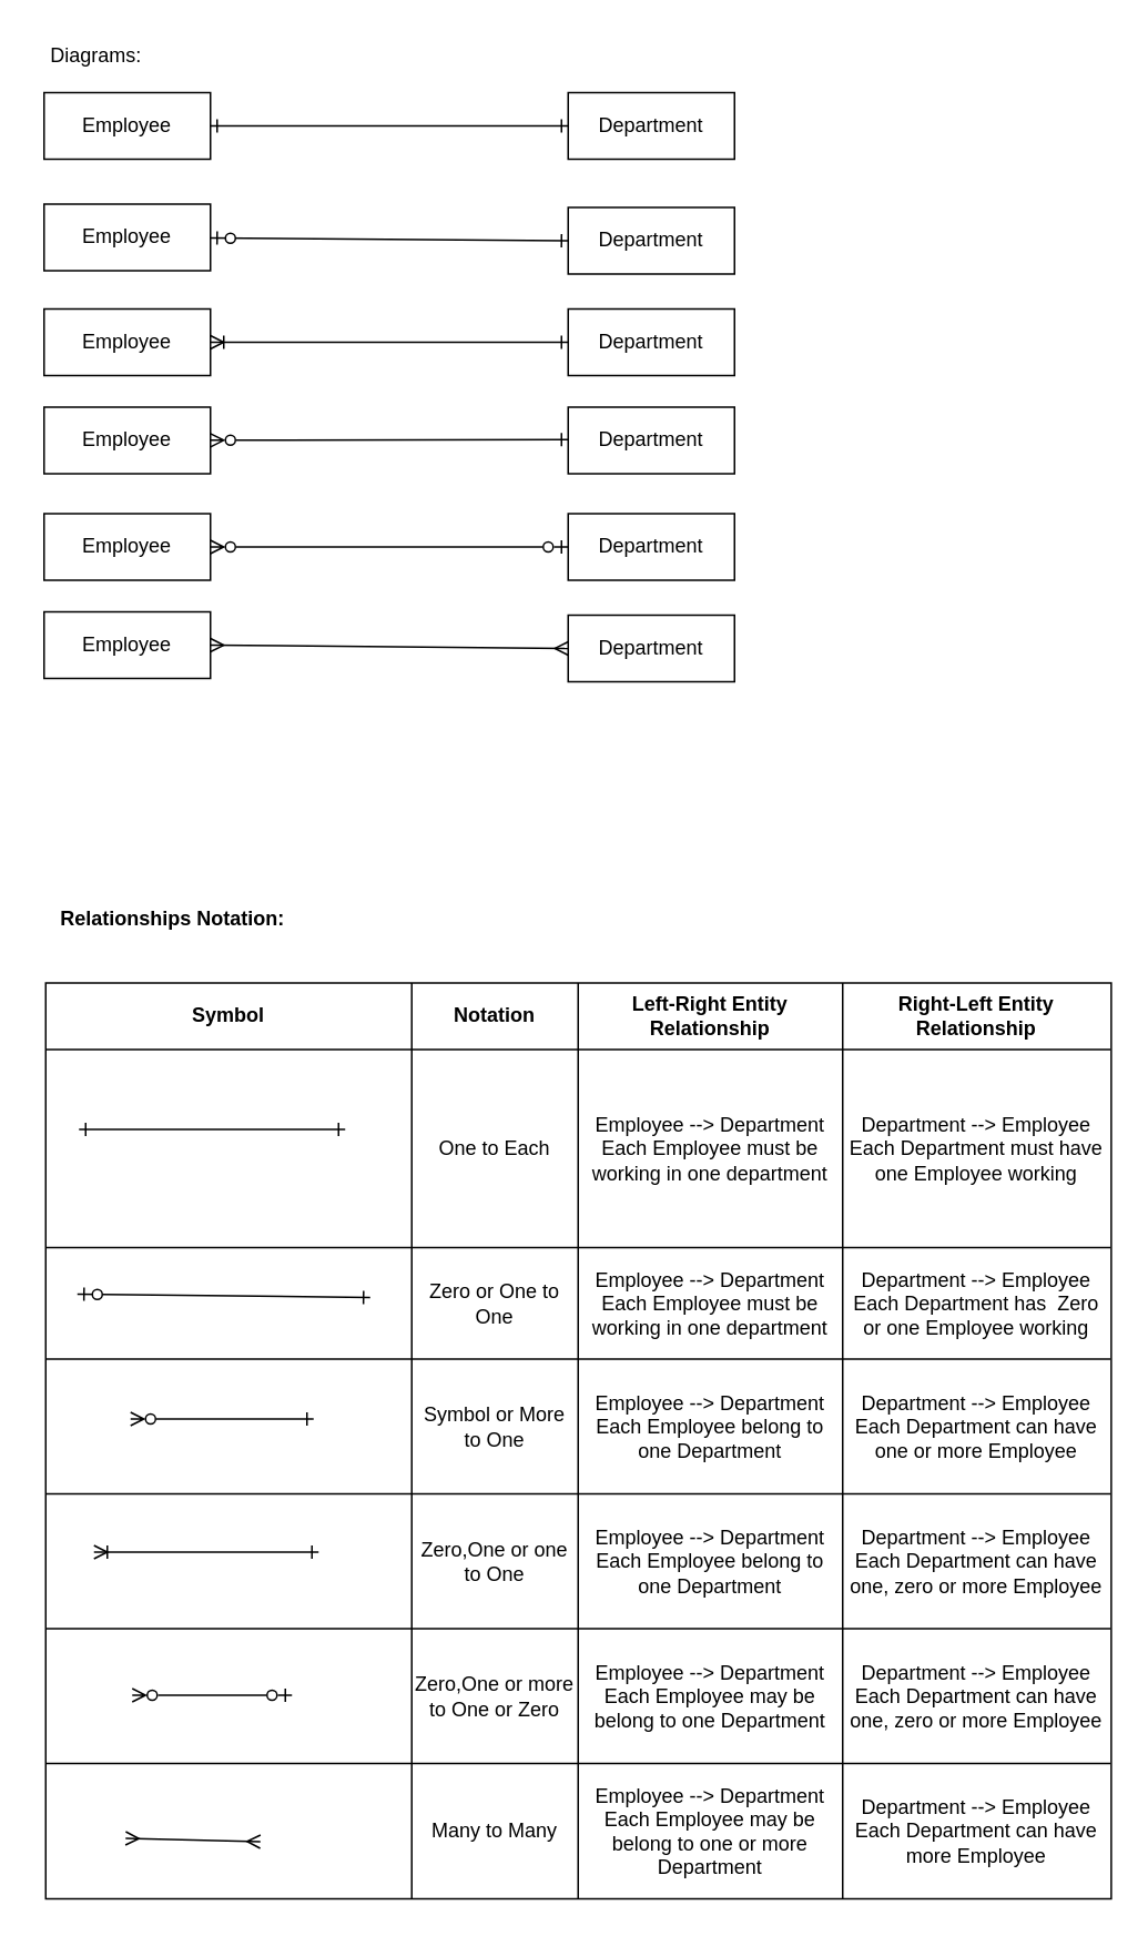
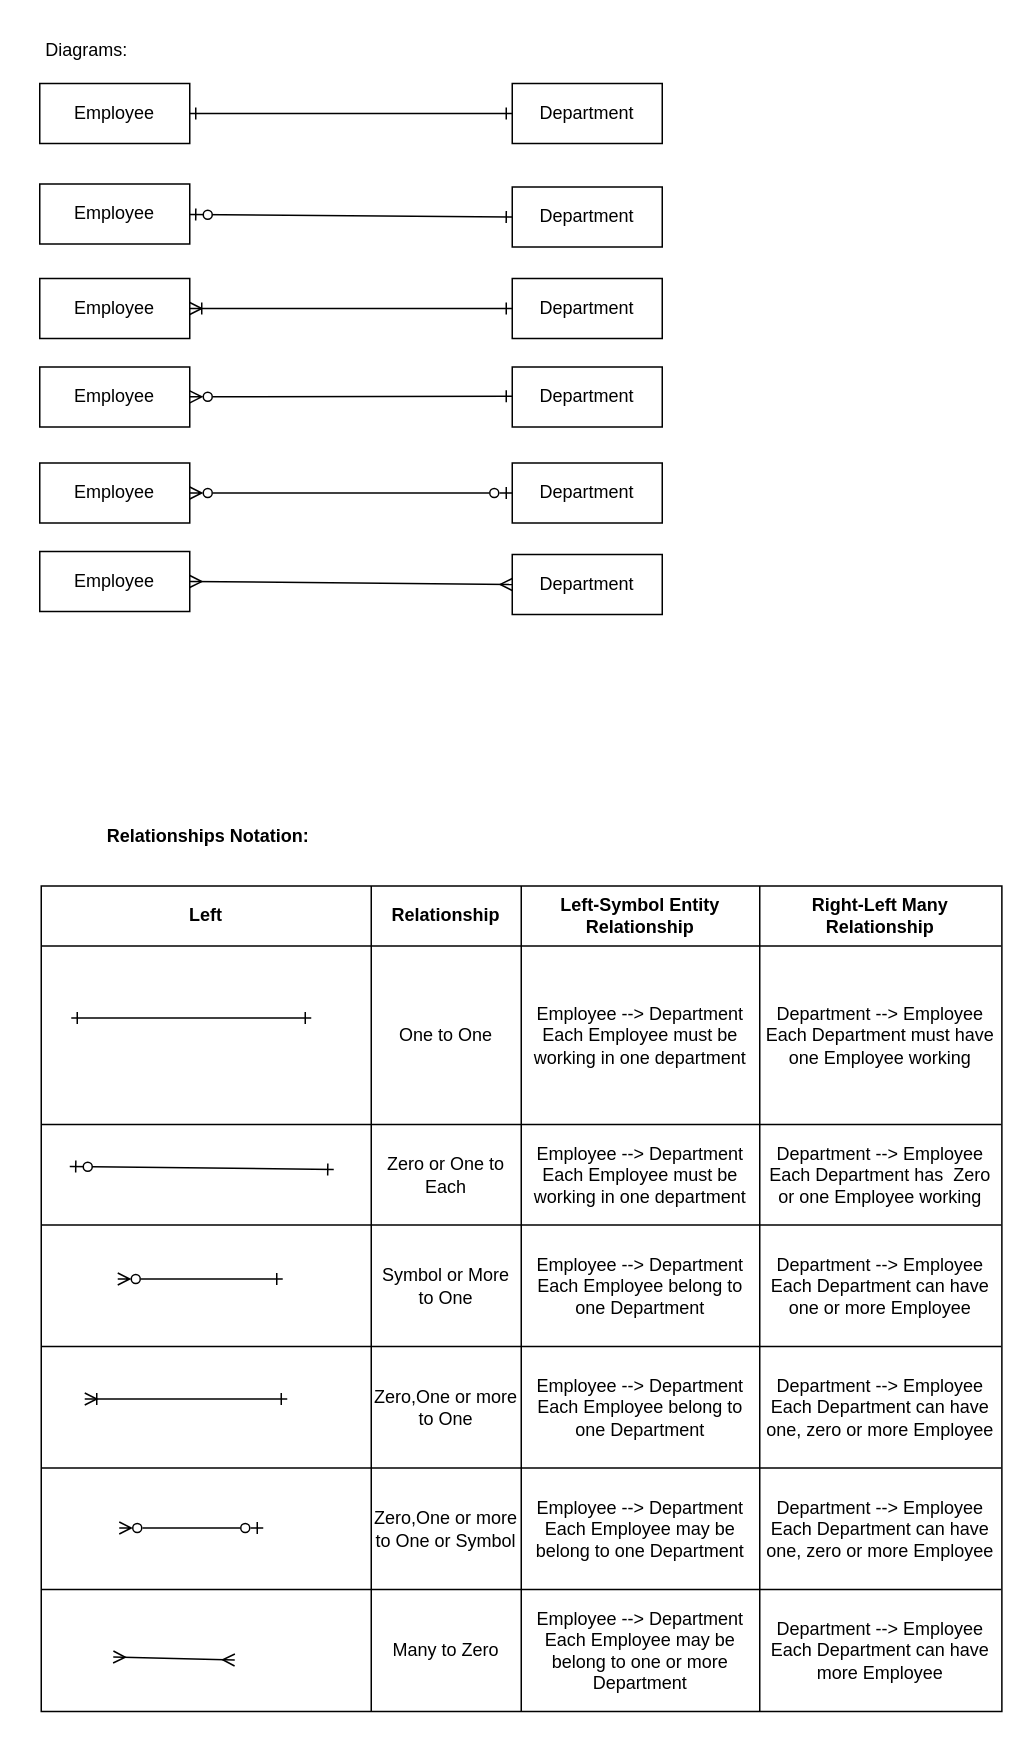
- <mxCell id="21" value="&lt;b&gt;Relationships Notation:&lt;/b&gt;" style="text;html=1;align=center;verticalAlign=middle;resizable=0;points=[];autosize=1;strokeColor=none;fillColor=none;" vertex="1" parent="1"><mxGeometry x="26" y="539" width="153" height="26" as="geometry" /></mxCell>
+ <mxCell id="21" value="&lt;b&gt;Relationships Notation:&lt;/b&gt;" style="text;html=1;align=center;verticalAlign=middle;resizable=0;points=[];autosize=1;strokeColor=none;fillColor=none;" vertex="1" parent="1"><mxGeometry x="61" y="544" width="153" height="26" as="geometry" /></mxCell>
- <mxCell id="26" value="&lt;b&gt;Symbol&lt;/b&gt;" style="shape=partialRectangle;html=1;whiteSpace=wrap;connectable=0;strokeColor=inherit;overflow=hidden;fillColor=none;top=0;left=0;bottom=0;right=0;pointerEvents=1;fontStyle=0" parent="25" vertex="1"><mxGeometry width="220" height="40" as="geometry"><mxRectangle width="220" height="40" as="alternateBounds" /></mxGeometry></mxCell>
+ <mxCell id="26" value="&lt;b&gt;Left&lt;/b&gt;" style="shape=partialRectangle;html=1;whiteSpace=wrap;connectable=0;strokeColor=inherit;overflow=hidden;fillColor=none;top=0;left=0;bottom=0;right=0;pointerEvents=1;fontStyle=0" parent="25" vertex="1"><mxGeometry width="220" height="40" as="geometry"><mxRectangle width="220" height="40" as="alternateBounds" /></mxGeometry></mxCell>
- <mxCell id="27" value="&lt;b&gt;Notation&lt;/b&gt;" style="shape=partialRectangle;html=1;whiteSpace=wrap;connectable=0;strokeColor=inherit;overflow=hidden;fillColor=none;top=0;left=0;bottom=0;right=0;pointerEvents=1;fontStyle=0" parent="25" vertex="1"><mxGeometry x="220" width="100" height="40" as="geometry"><mxRectangle width="100" height="40" as="alternateBounds" /></mxGeometry></mxCell>
+ <mxCell id="27" value="&lt;b&gt;Relationship&lt;/b&gt;" style="shape=partialRectangle;html=1;whiteSpace=wrap;connectable=0;strokeColor=inherit;overflow=hidden;fillColor=none;top=0;left=0;bottom=0;right=0;pointerEvents=1;fontStyle=0" parent="25" vertex="1"><mxGeometry x="220" width="100" height="40" as="geometry"><mxRectangle width="100" height="40" as="alternateBounds" /></mxGeometry></mxCell>
- <mxCell id="28" value="&lt;b&gt;Left-Right Entity Relationship&lt;/b&gt;" style="shape=partialRectangle;html=1;whiteSpace=wrap;connectable=0;strokeColor=inherit;overflow=hidden;fillColor=none;top=0;left=0;bottom=0;right=0;pointerEvents=1;" parent="25" vertex="1"><mxGeometry x="320" width="159" height="40" as="geometry"><mxRectangle width="159" height="40" as="alternateBounds" /></mxGeometry></mxCell>
+ <mxCell id="28" value="&lt;b&gt;Left-Symbol Entity Relationship&lt;/b&gt;" style="shape=partialRectangle;html=1;whiteSpace=wrap;connectable=0;strokeColor=inherit;overflow=hidden;fillColor=none;top=0;left=0;bottom=0;right=0;pointerEvents=1;" parent="25" vertex="1"><mxGeometry x="320" width="159" height="40" as="geometry"><mxRectangle width="159" height="40" as="alternateBounds" /></mxGeometry></mxCell>
- <mxCell id="29" value="&lt;b&gt;Right-Left Entity Relationship&lt;/b&gt;" style="shape=partialRectangle;html=1;whiteSpace=wrap;connectable=0;strokeColor=inherit;overflow=hidden;fillColor=none;top=0;left=0;bottom=0;right=0;pointerEvents=1;" parent="25" vertex="1"><mxGeometry x="479" width="161" height="40" as="geometry"><mxRectangle width="161" height="40" as="alternateBounds" /></mxGeometry></mxCell>
+ <mxCell id="29" value="&lt;b&gt;Right-Left Many Relationship&lt;/b&gt;" style="shape=partialRectangle;html=1;whiteSpace=wrap;connectable=0;strokeColor=inherit;overflow=hidden;fillColor=none;top=0;left=0;bottom=0;right=0;pointerEvents=1;" parent="25" vertex="1"><mxGeometry x="479" width="161" height="40" as="geometry"><mxRectangle width="161" height="40" as="alternateBounds" /></mxGeometry></mxCell>
- <mxCell id="32" value="One to Each" style="shape=partialRectangle;html=1;whiteSpace=wrap;connectable=0;strokeColor=inherit;overflow=hidden;fillColor=none;top=0;left=0;bottom=0;right=0;pointerEvents=1;" parent="30" vertex="1"><mxGeometry x="220" width="100" height="119" as="geometry"><mxRectangle width="100" height="119" as="alternateBounds" /></mxGeometry></mxCell>
+ <mxCell id="32" value="One to One" style="shape=partialRectangle;html=1;whiteSpace=wrap;connectable=0;strokeColor=inherit;overflow=hidden;fillColor=none;top=0;left=0;bottom=0;right=0;pointerEvents=1;" parent="30" vertex="1"><mxGeometry x="220" width="100" height="119" as="geometry"><mxRectangle width="100" height="119" as="alternateBounds" /></mxGeometry></mxCell>
- <mxCell id="37" value="Zero or One to One" style="shape=partialRectangle;html=1;whiteSpace=wrap;connectable=0;strokeColor=inherit;overflow=hidden;fillColor=none;top=0;left=0;bottom=0;right=0;pointerEvents=1;" parent="35" vertex="1"><mxGeometry x="220" width="100" height="67" as="geometry"><mxRectangle width="100" height="67" as="alternateBounds" /></mxGeometry></mxCell>
+ <mxCell id="37" value="Zero or One to Each" style="shape=partialRectangle;html=1;whiteSpace=wrap;connectable=0;strokeColor=inherit;overflow=hidden;fillColor=none;top=0;left=0;bottom=0;right=0;pointerEvents=1;" parent="35" vertex="1"><mxGeometry x="220" width="100" height="67" as="geometry"><mxRectangle width="100" height="67" as="alternateBounds" /></mxGeometry></mxCell>
- <mxCell id="47" value="Zero,One or one to One" style="shape=partialRectangle;html=1;whiteSpace=wrap;connectable=0;strokeColor=inherit;overflow=hidden;fillColor=none;top=0;left=0;bottom=0;right=0;pointerEvents=1;" vertex="1" parent="45"><mxGeometry x="220" width="100" height="81" as="geometry"><mxRectangle width="100" height="81" as="alternateBounds" /></mxGeometry></mxCell>
+ <mxCell id="47" value="Zero,One or more to One" style="shape=partialRectangle;html=1;whiteSpace=wrap;connectable=0;strokeColor=inherit;overflow=hidden;fillColor=none;top=0;left=0;bottom=0;right=0;pointerEvents=1;" vertex="1" parent="45"><mxGeometry x="220" width="100" height="81" as="geometry"><mxRectangle width="100" height="81" as="alternateBounds" /></mxGeometry></mxCell>
- <mxCell id="52" value="Zero,One or more to One or Zero" style="shape=partialRectangle;html=1;whiteSpace=wrap;connectable=0;strokeColor=inherit;overflow=hidden;fillColor=none;top=0;left=0;bottom=0;right=0;pointerEvents=1;" vertex="1" parent="50"><mxGeometry x="220" width="100" height="81" as="geometry"><mxRectangle width="100" height="81" as="alternateBounds" /></mxGeometry></mxCell>
+ <mxCell id="52" value="Zero,One or more to One or Symbol" style="shape=partialRectangle;html=1;whiteSpace=wrap;connectable=0;strokeColor=inherit;overflow=hidden;fillColor=none;top=0;left=0;bottom=0;right=0;pointerEvents=1;" vertex="1" parent="50"><mxGeometry x="220" width="100" height="81" as="geometry"><mxRectangle width="100" height="81" as="alternateBounds" /></mxGeometry></mxCell>
- <mxCell id="57" value="Many to Many" style="shape=partialRectangle;html=1;whiteSpace=wrap;connectable=0;strokeColor=inherit;overflow=hidden;fillColor=none;top=0;left=0;bottom=0;right=0;pointerEvents=1;" vertex="1" parent="55"><mxGeometry x="220" width="100" height="81" as="geometry"><mxRectangle width="100" height="81" as="alternateBounds" /></mxGeometry></mxCell>
+ <mxCell id="57" value="Many to Zero" style="shape=partialRectangle;html=1;whiteSpace=wrap;connectable=0;strokeColor=inherit;overflow=hidden;fillColor=none;top=0;left=0;bottom=0;right=0;pointerEvents=1;" vertex="1" parent="55"><mxGeometry x="220" width="100" height="81" as="geometry"><mxRectangle width="100" height="81" as="alternateBounds" /></mxGeometry></mxCell>
